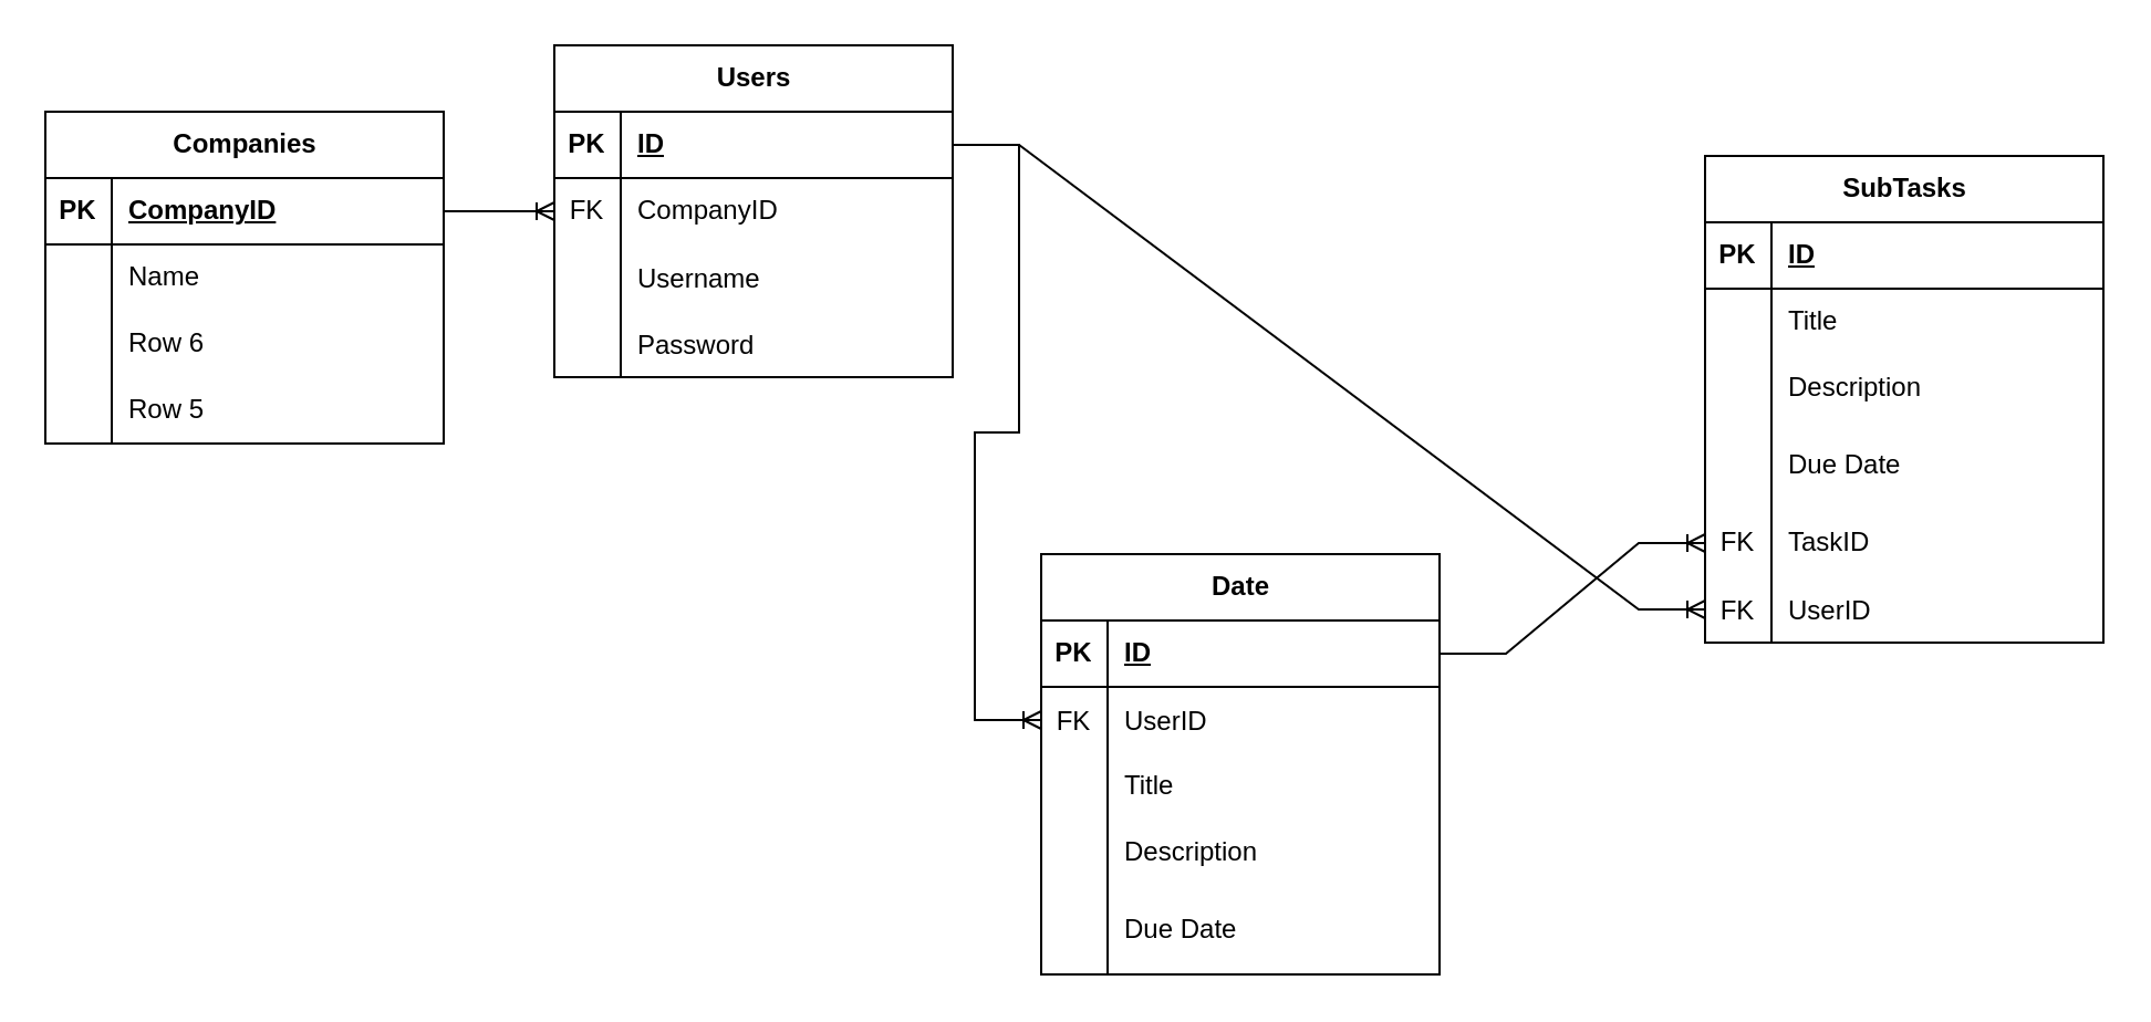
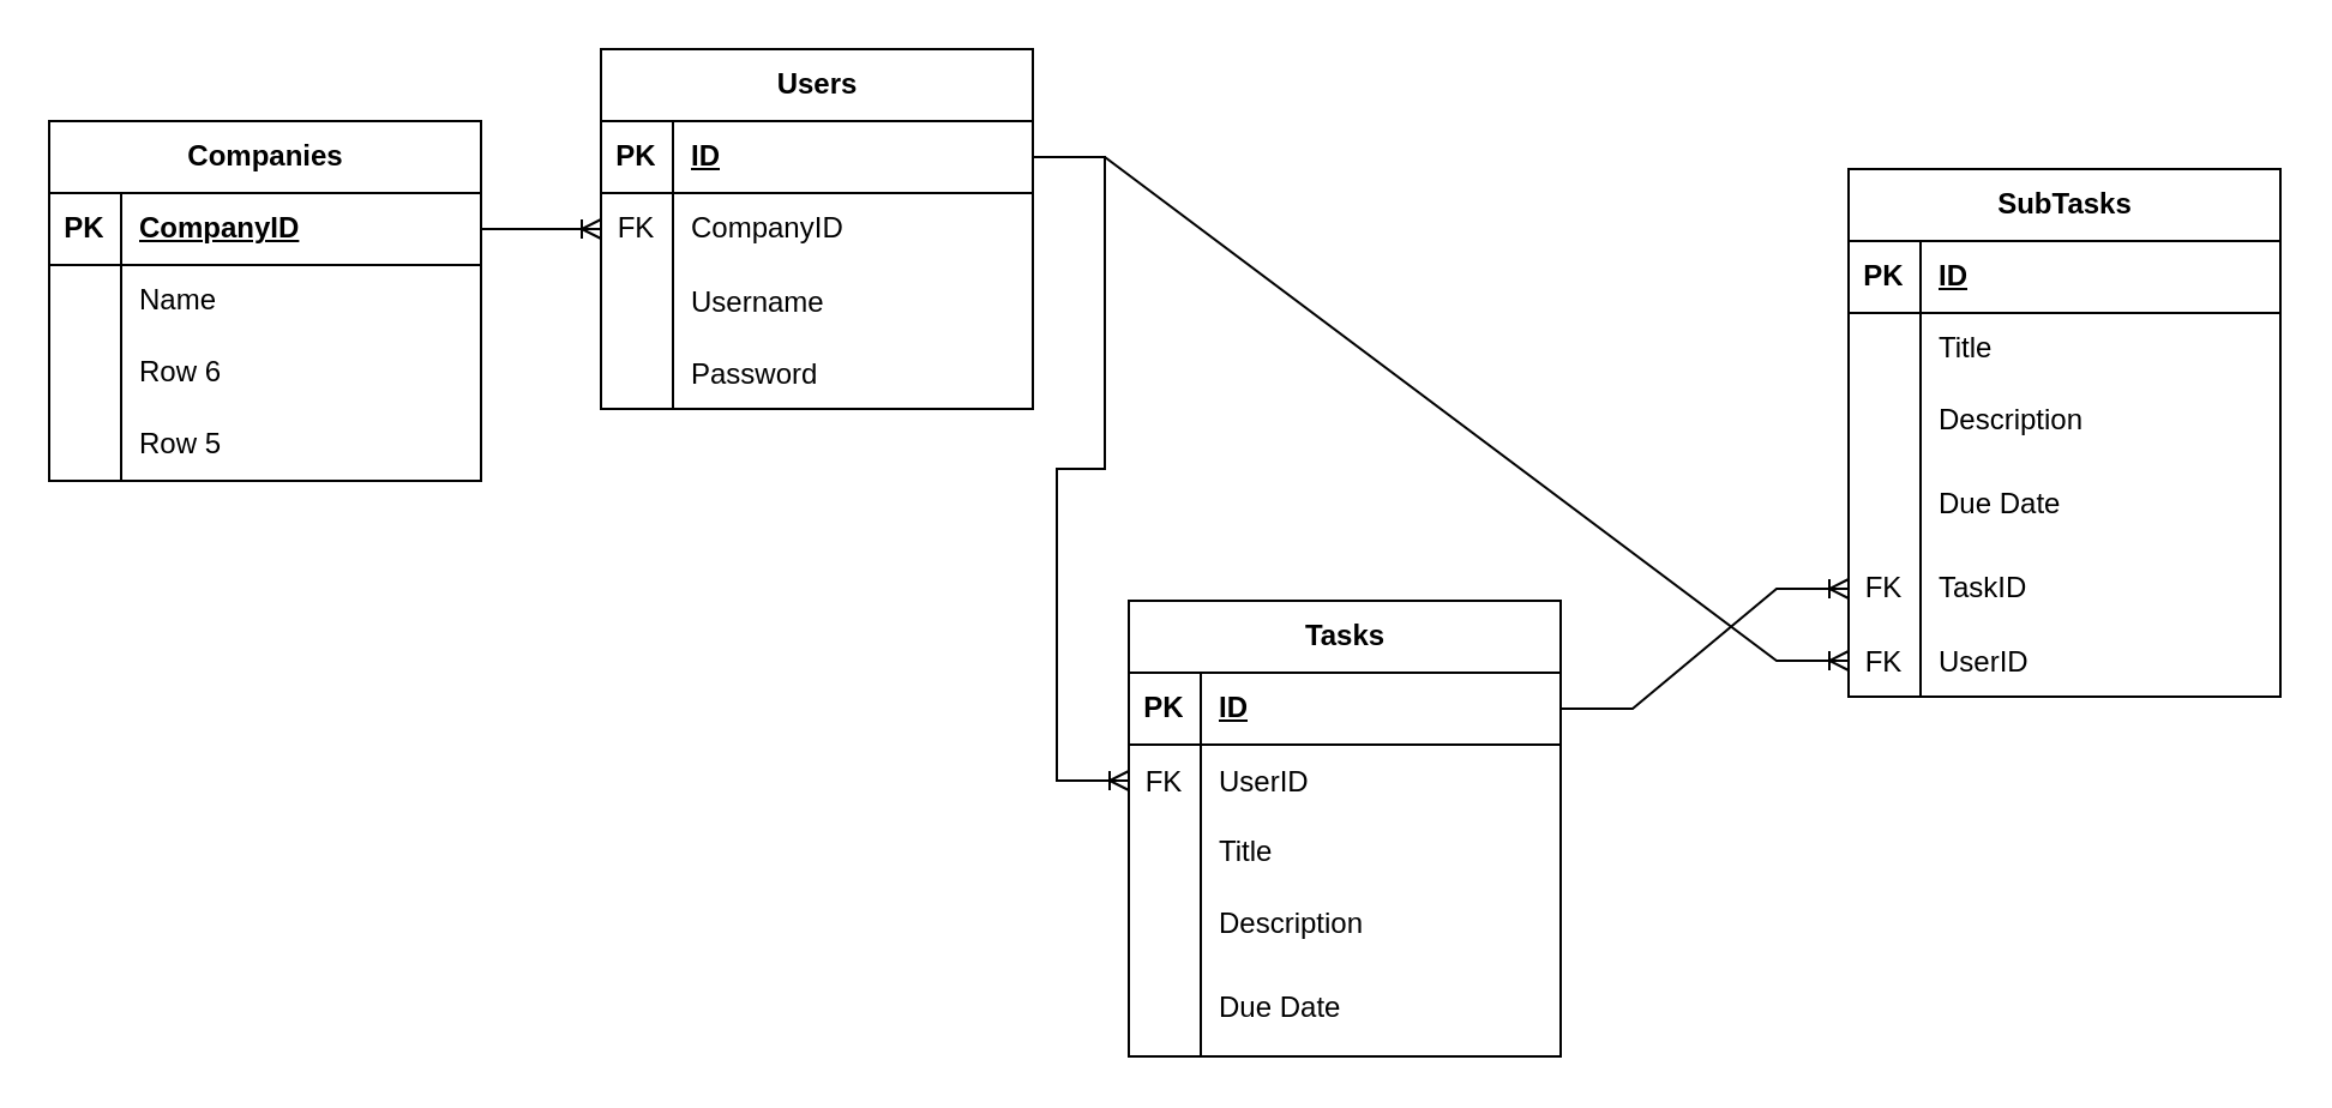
- <mxCell id="15" value="Date" style="shape=table;startSize=30;container=1;collapsible=1;childLayout=tableLayout;fixedRows=1;rowLines=0;fontStyle=1;align=center;resizeLast=1;html=1;" parent="1" vertex="1"><mxGeometry x="470" y="250" width="180" height="190" as="geometry" /></mxCell>
+ <mxCell id="15" value="Tasks" style="shape=table;startSize=30;container=1;collapsible=1;childLayout=tableLayout;fixedRows=1;rowLines=0;fontStyle=1;align=center;resizeLast=1;html=1;" parent="1" vertex="1"><mxGeometry x="470" y="250" width="180" height="190" as="geometry" /></mxCell>
